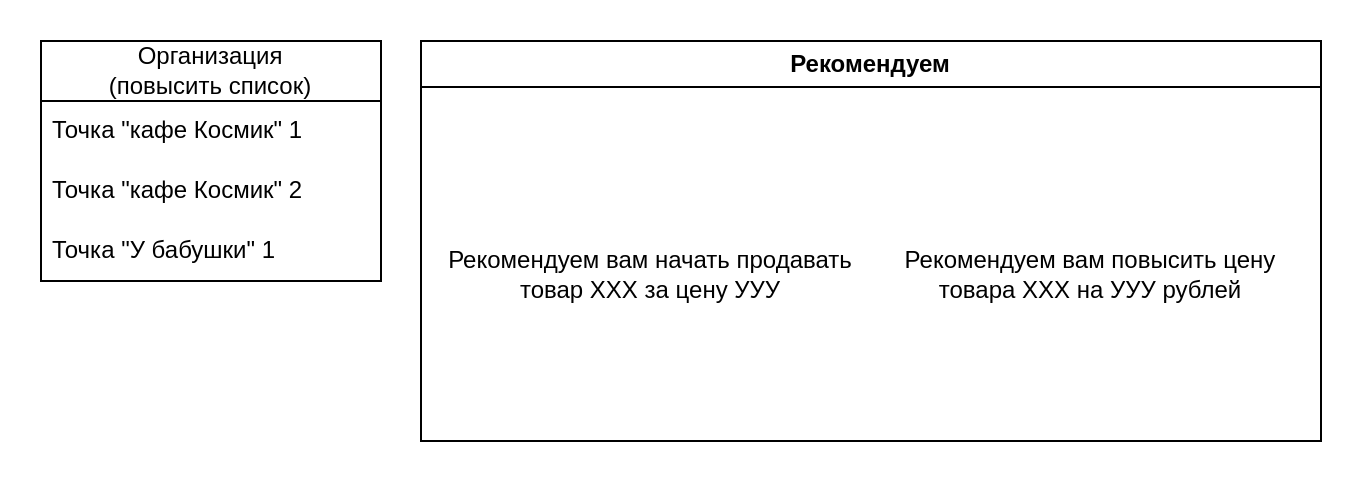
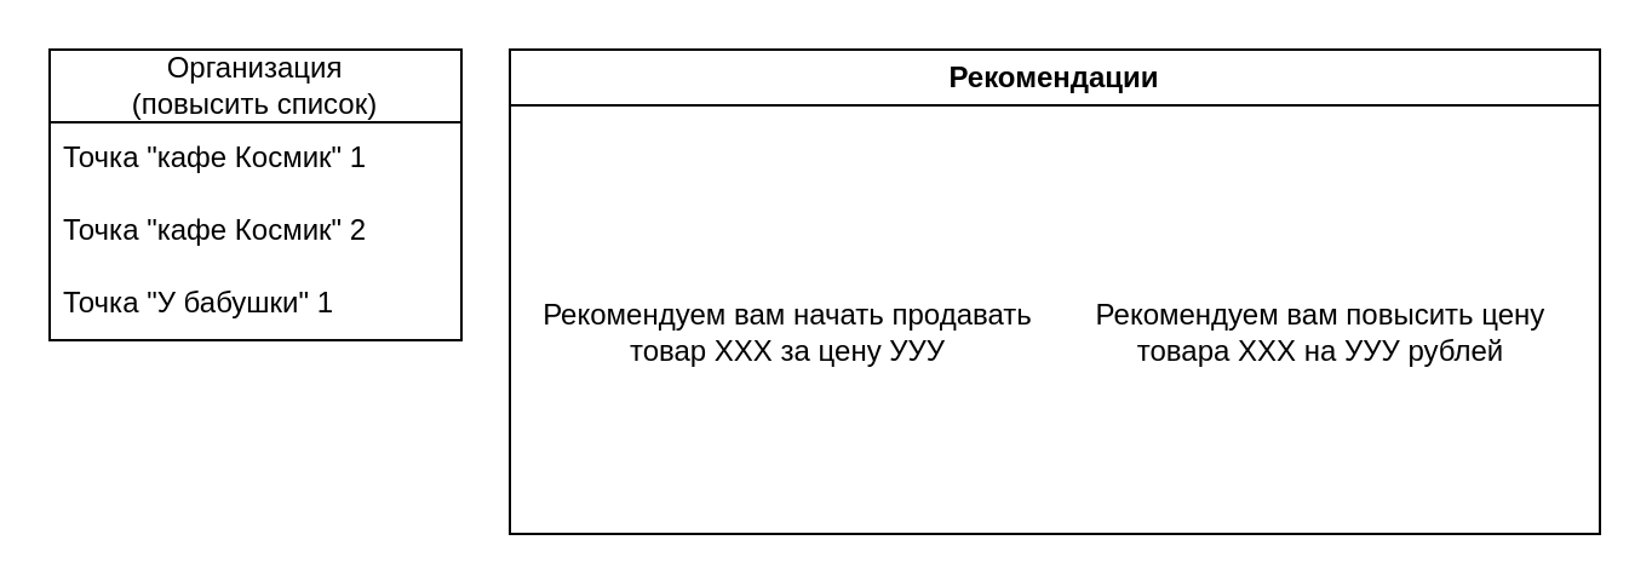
- <mxCell id="6" value="Рекомендуем" style="swimlane;whiteSpace=wrap;html=1;" vertex="1" parent="1"><mxGeometry x="210" y="20" width="450" height="200" as="geometry" /></mxCell>
+ <mxCell id="6" value="Рекомендации" style="swimlane;whiteSpace=wrap;html=1;" vertex="1" parent="1"><mxGeometry x="210" y="20" width="450" height="200" as="geometry" /></mxCell>
